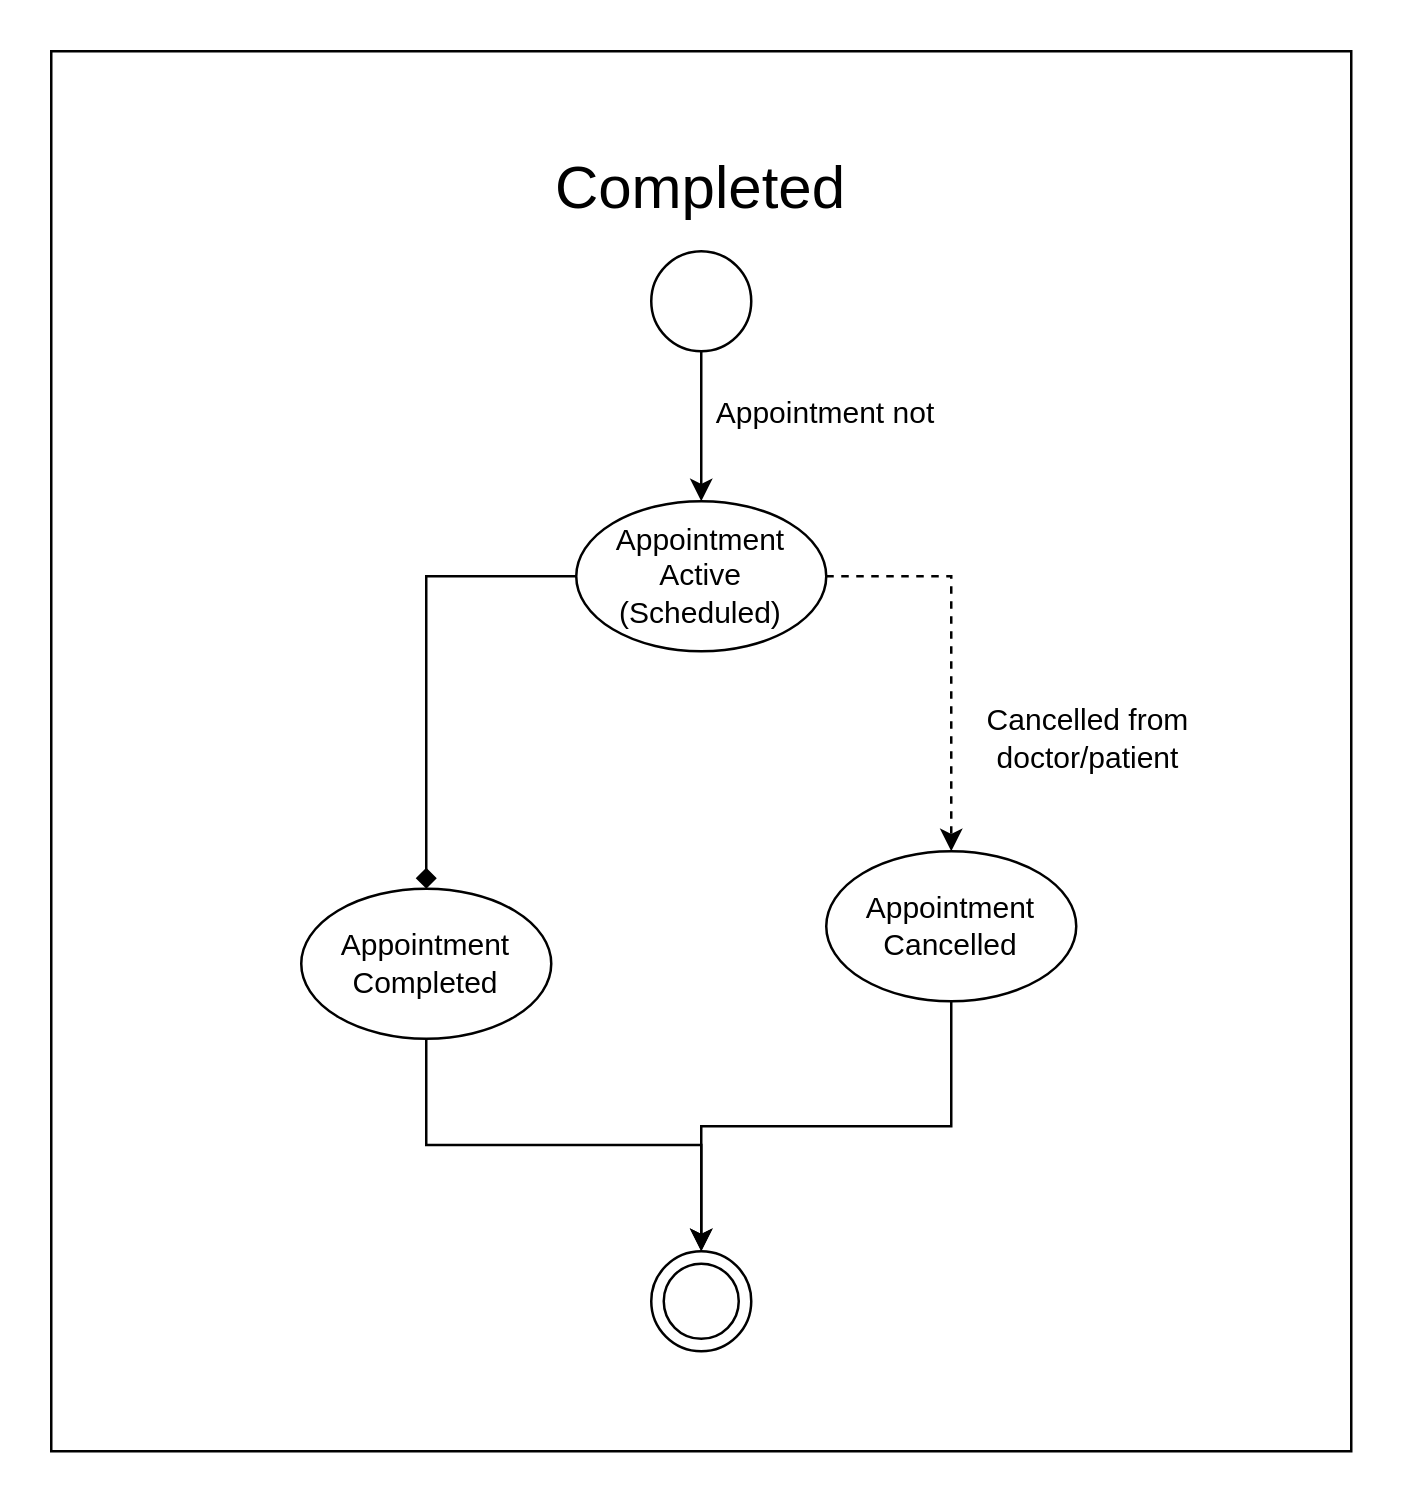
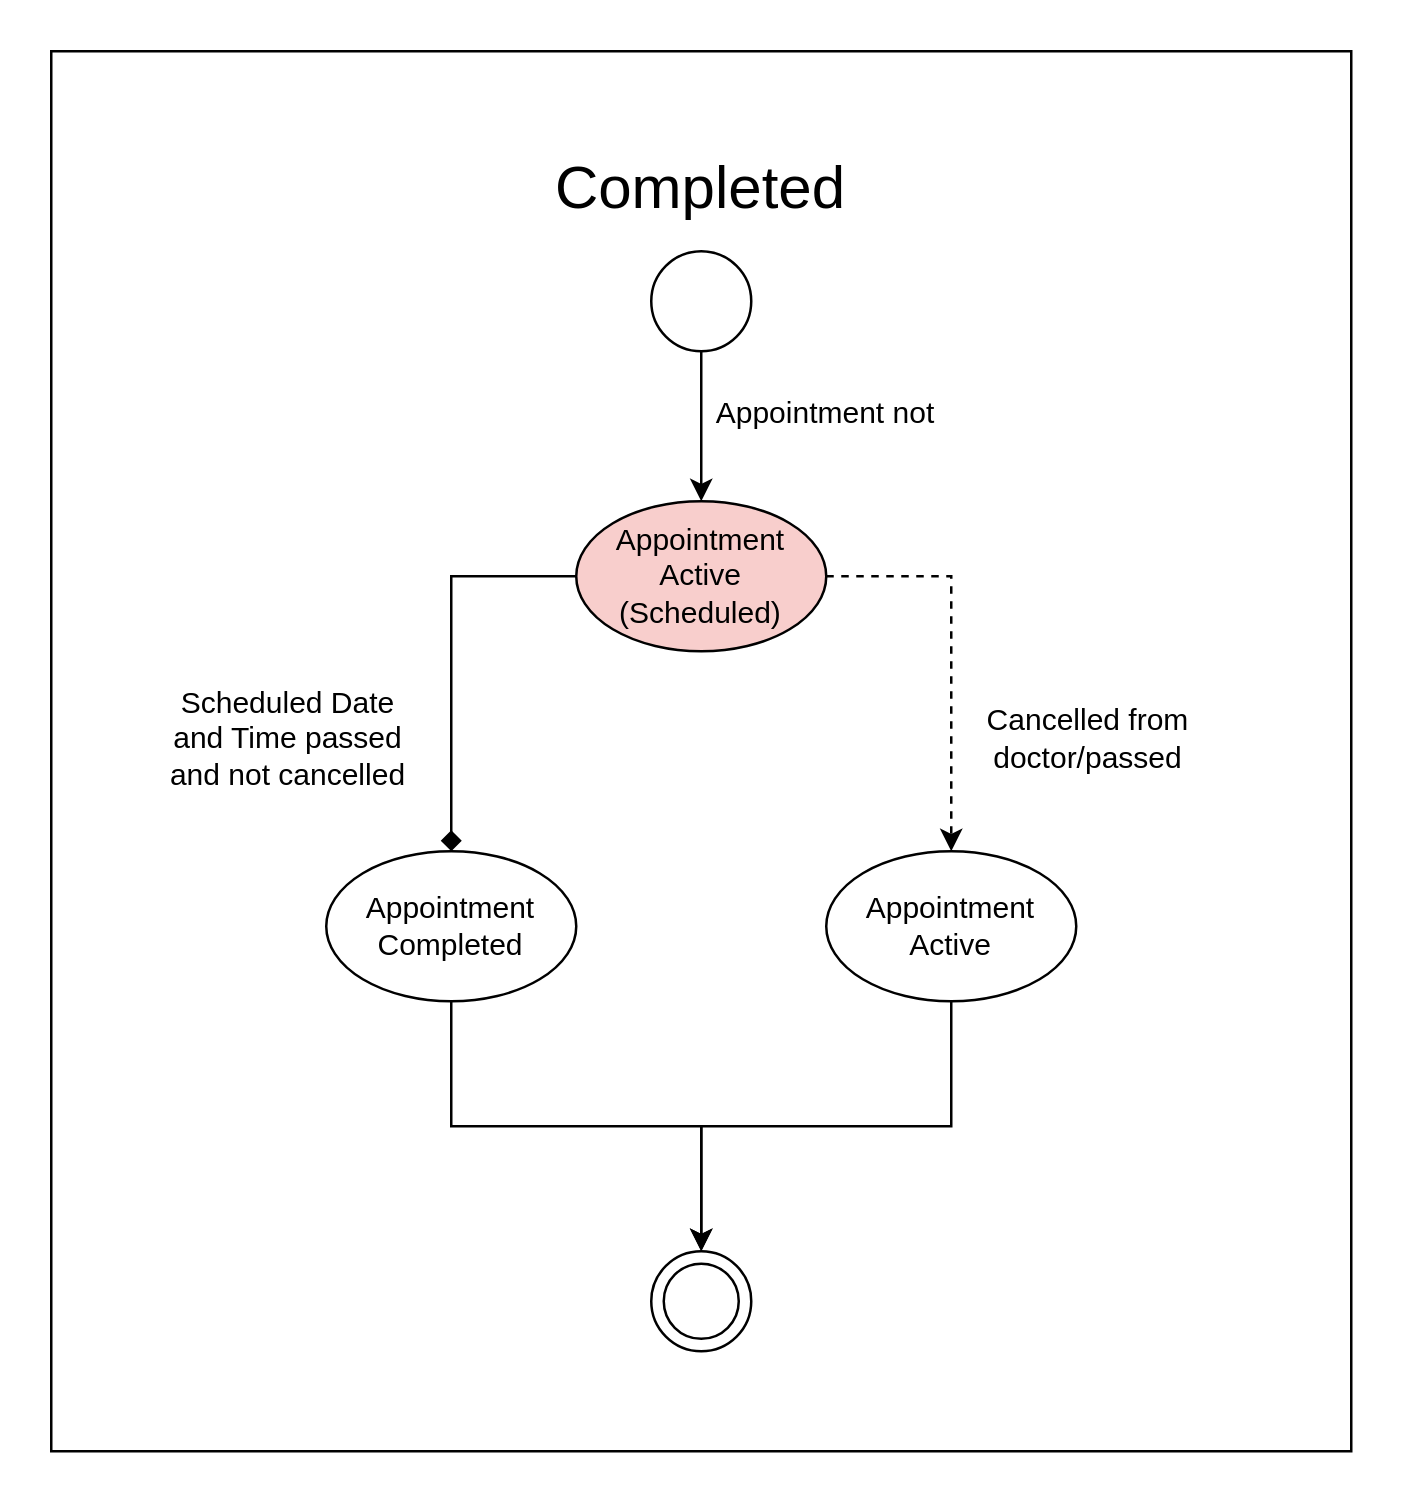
- <mxCell id="8" value="Appointment Active (Scheduled)" style="ellipse;whiteSpace=wrap;html=1;" vertex="1" parent="1"><mxGeometry x="230" y="200" width="100" height="60" as="geometry" /></mxCell>
+ <mxCell id="8" value="Appointment Active (Scheduled)" style="ellipse;whiteSpace=wrap;html=1;fillColor=#f8cecc;" vertex="1" parent="1"><mxGeometry x="230" y="200" width="100" height="60" as="geometry" /></mxCell>
+ <mxCell id="16" value="Scheduled Date and Time passed and not cancelled" style="text;html=1;align=center;verticalAlign=middle;whiteSpace=wrap;rounded=0;" vertex="1" parent="1"><mxGeometry x="60" y="280" width="110" height="30" as="geometry" /></mxCell>
- <mxCell id="17" value="Cancelled from doctor/patient" style="text;html=1;align=center;verticalAlign=middle;whiteSpace=wrap;rounded=0;" vertex="1" parent="1"><mxGeometry x="390" y="280" width="90" height="30" as="geometry" /></mxCell>
+ <mxCell id="17" value="Cancelled from doctor/passed" style="text;html=1;align=center;verticalAlign=middle;whiteSpace=wrap;rounded=0;" vertex="1" parent="1"><mxGeometry x="390" y="280" width="90" height="30" as="geometry" /></mxCell>
- <mxCell id="10" value="Appointment Cancelled" style="ellipse;whiteSpace=wrap;html=1;" vertex="1" parent="1"><mxGeometry x="330" y="340" width="100" height="60" as="geometry" /></mxCell>
+ <mxCell id="10" value="Appointment Active" style="ellipse;whiteSpace=wrap;html=1;" vertex="1" parent="1"><mxGeometry x="330" y="340" width="100" height="60" as="geometry" /></mxCell>
- <mxCell id="12" value="Appointment Completed" style="ellipse;whiteSpace=wrap;html=1;" vertex="1" parent="1"><mxGeometry x="120" y="355" width="100" height="60" as="geometry" /></mxCell>
+ <mxCell id="12" value="Appointment Completed" style="ellipse;whiteSpace=wrap;html=1;" vertex="1" parent="1"><mxGeometry x="130" y="340" width="100" height="60" as="geometry" /></mxCell>
